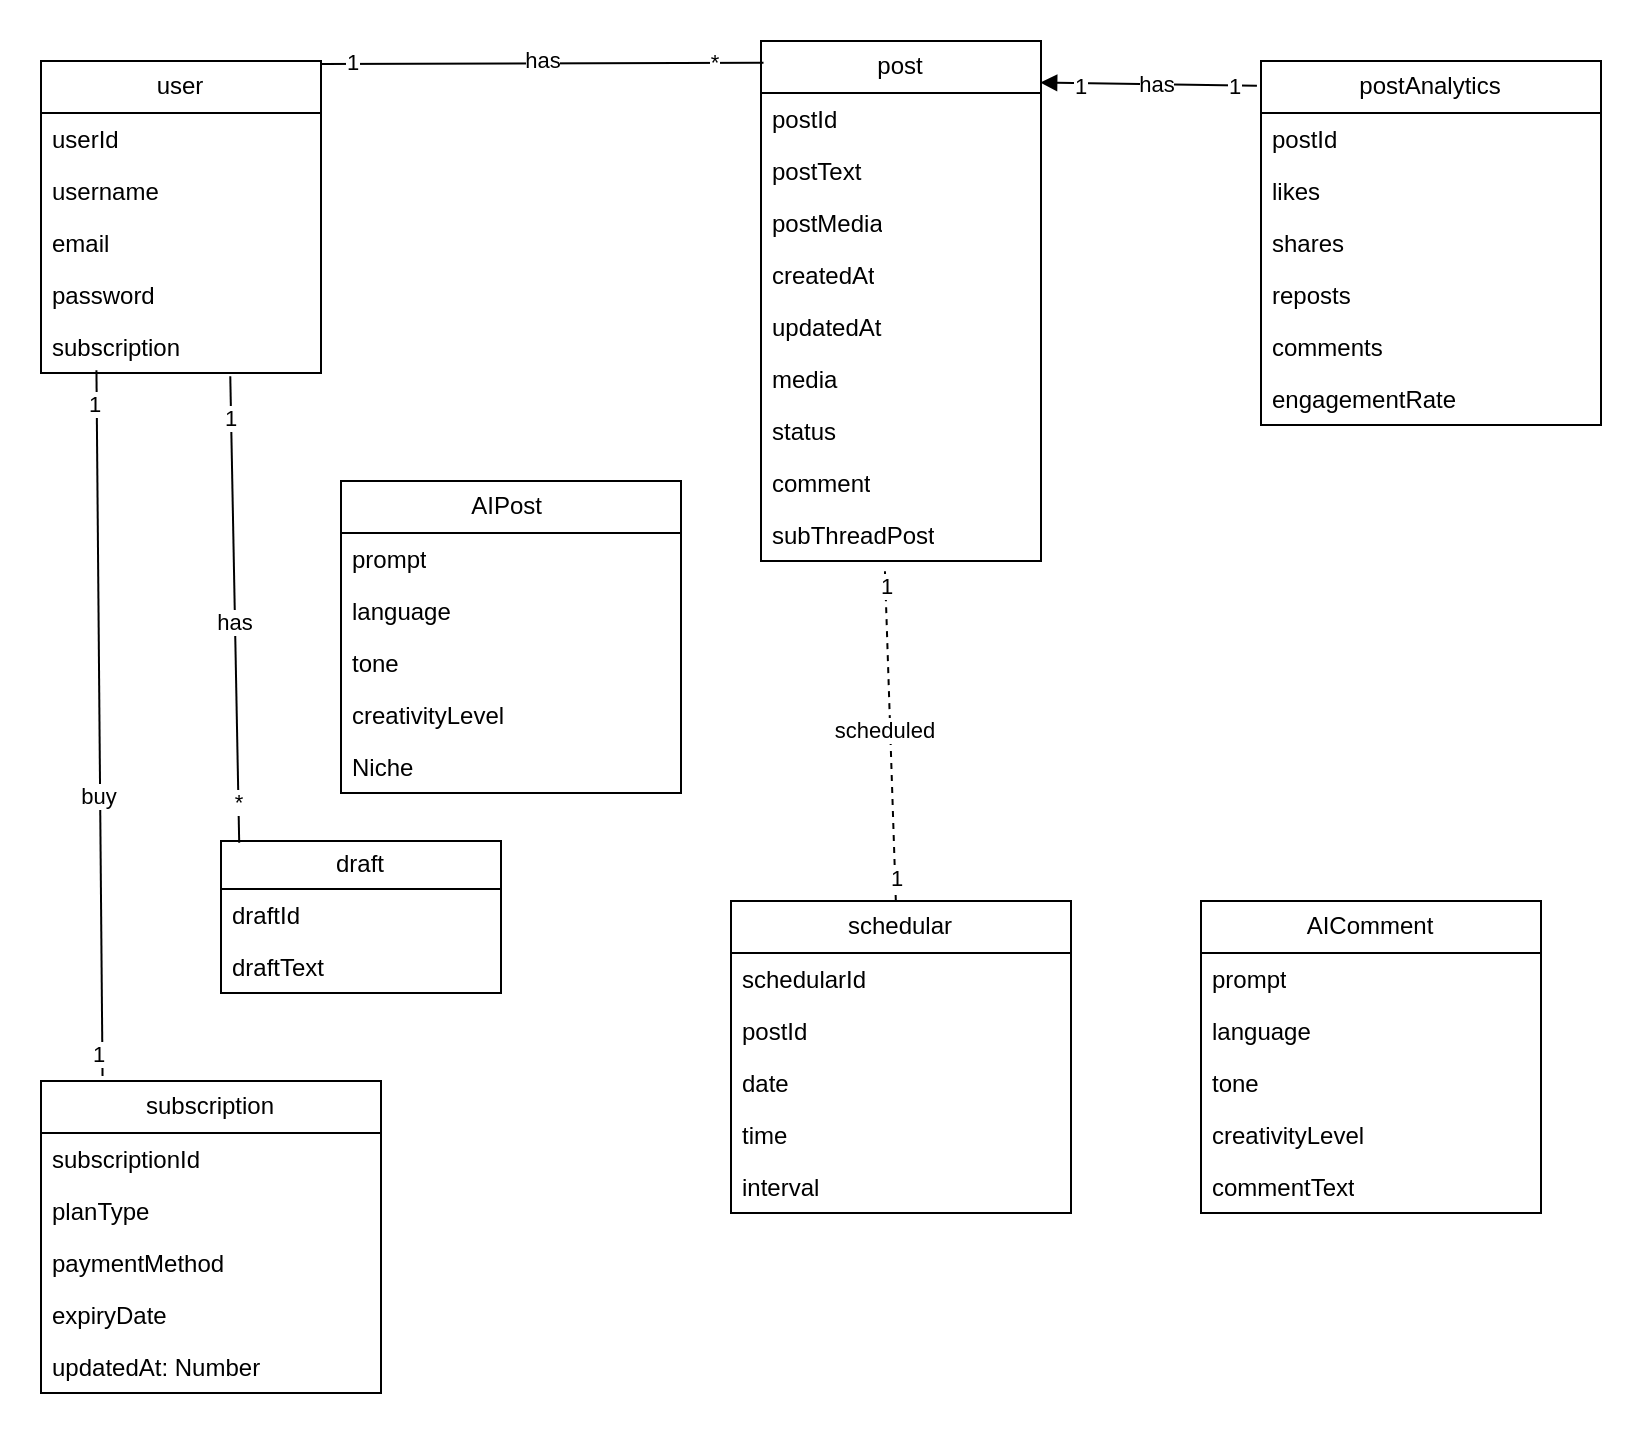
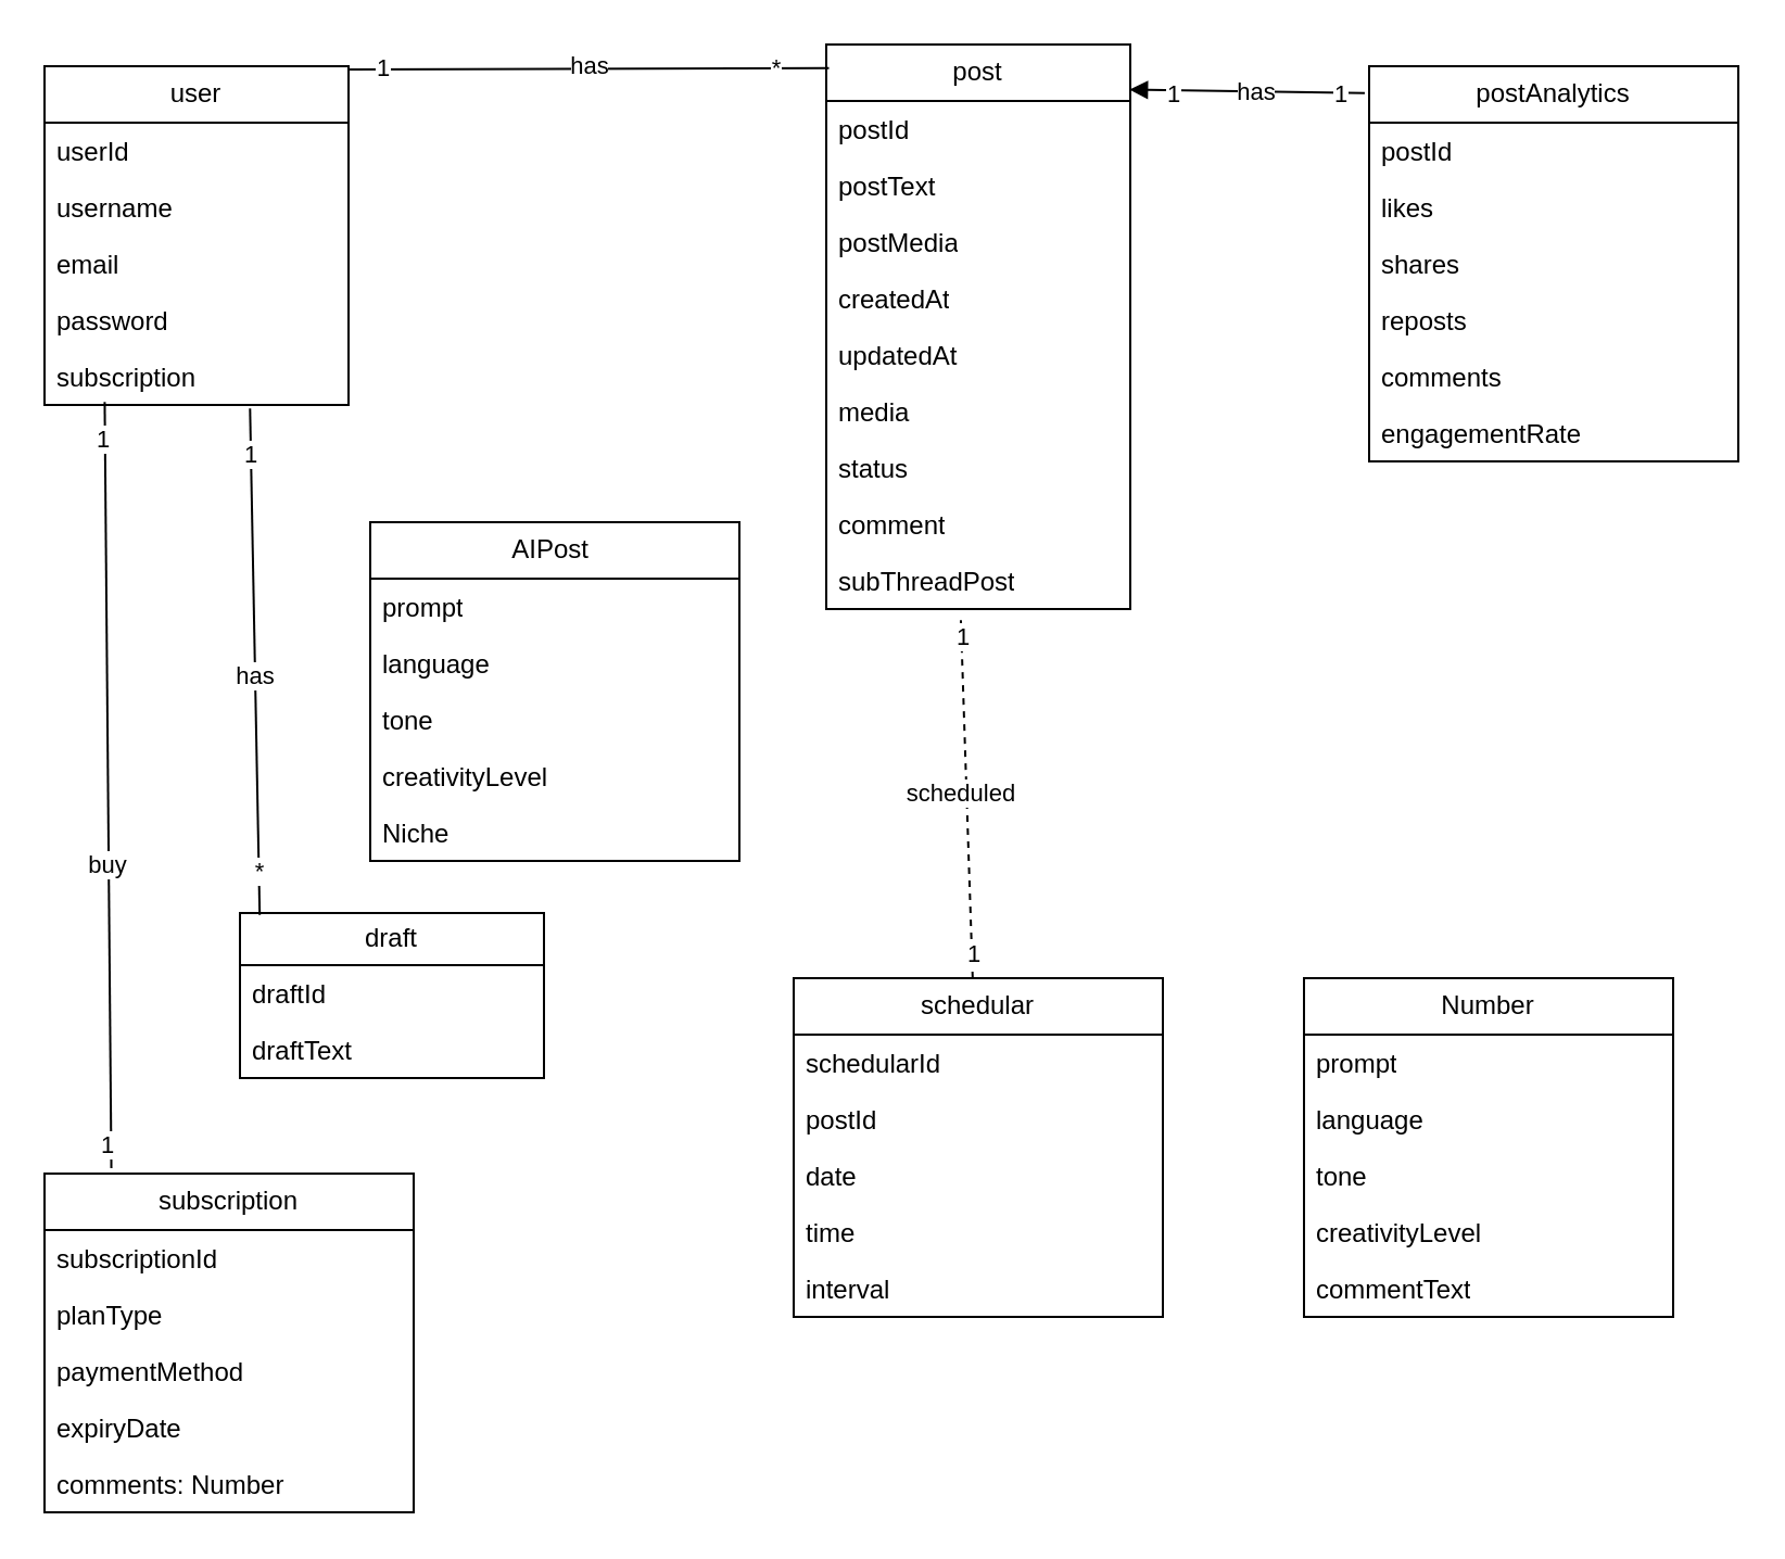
- <mxCell id="46" value="AIComment" style="swimlane;fontStyle=0;childLayout=stackLayout;horizontal=1;startSize=26;fillColor=none;horizontalStack=0;resizeParent=1;resizeParentMax=0;resizeLast=0;collapsible=1;marginBottom=0;whiteSpace=wrap;html=1;" parent="1" vertex="1"><mxGeometry x="600" y="450" width="170" height="156" as="geometry" /></mxCell>
+ <mxCell id="46" value="Number" style="swimlane;fontStyle=0;childLayout=stackLayout;horizontal=1;startSize=26;fillColor=none;horizontalStack=0;resizeParent=1;resizeParentMax=0;resizeLast=0;collapsible=1;marginBottom=0;whiteSpace=wrap;html=1;" parent="1" vertex="1"><mxGeometry x="600" y="450" width="170" height="156" as="geometry" /></mxCell>
- <mxCell id="30" value="updatedAt: Number" style="text;strokeColor=none;fillColor=none;align=left;verticalAlign=top;spacingLeft=4;spacingRight=4;overflow=hidden;rotatable=0;points=[[0,0.5],[1,0.5]];portConstraint=eastwest;whiteSpace=wrap;html=1;" parent="25" vertex="1"><mxGeometry y="130" width="170" height="26" as="geometry" /></mxCell>
+ <mxCell id="30" value="comments: Number" style="text;strokeColor=none;fillColor=none;align=left;verticalAlign=top;spacingLeft=4;spacingRight=4;overflow=hidden;rotatable=0;points=[[0,0.5],[1,0.5]];portConstraint=eastwest;whiteSpace=wrap;html=1;" parent="25" vertex="1"><mxGeometry y="130" width="170" height="26" as="geometry" /></mxCell>
